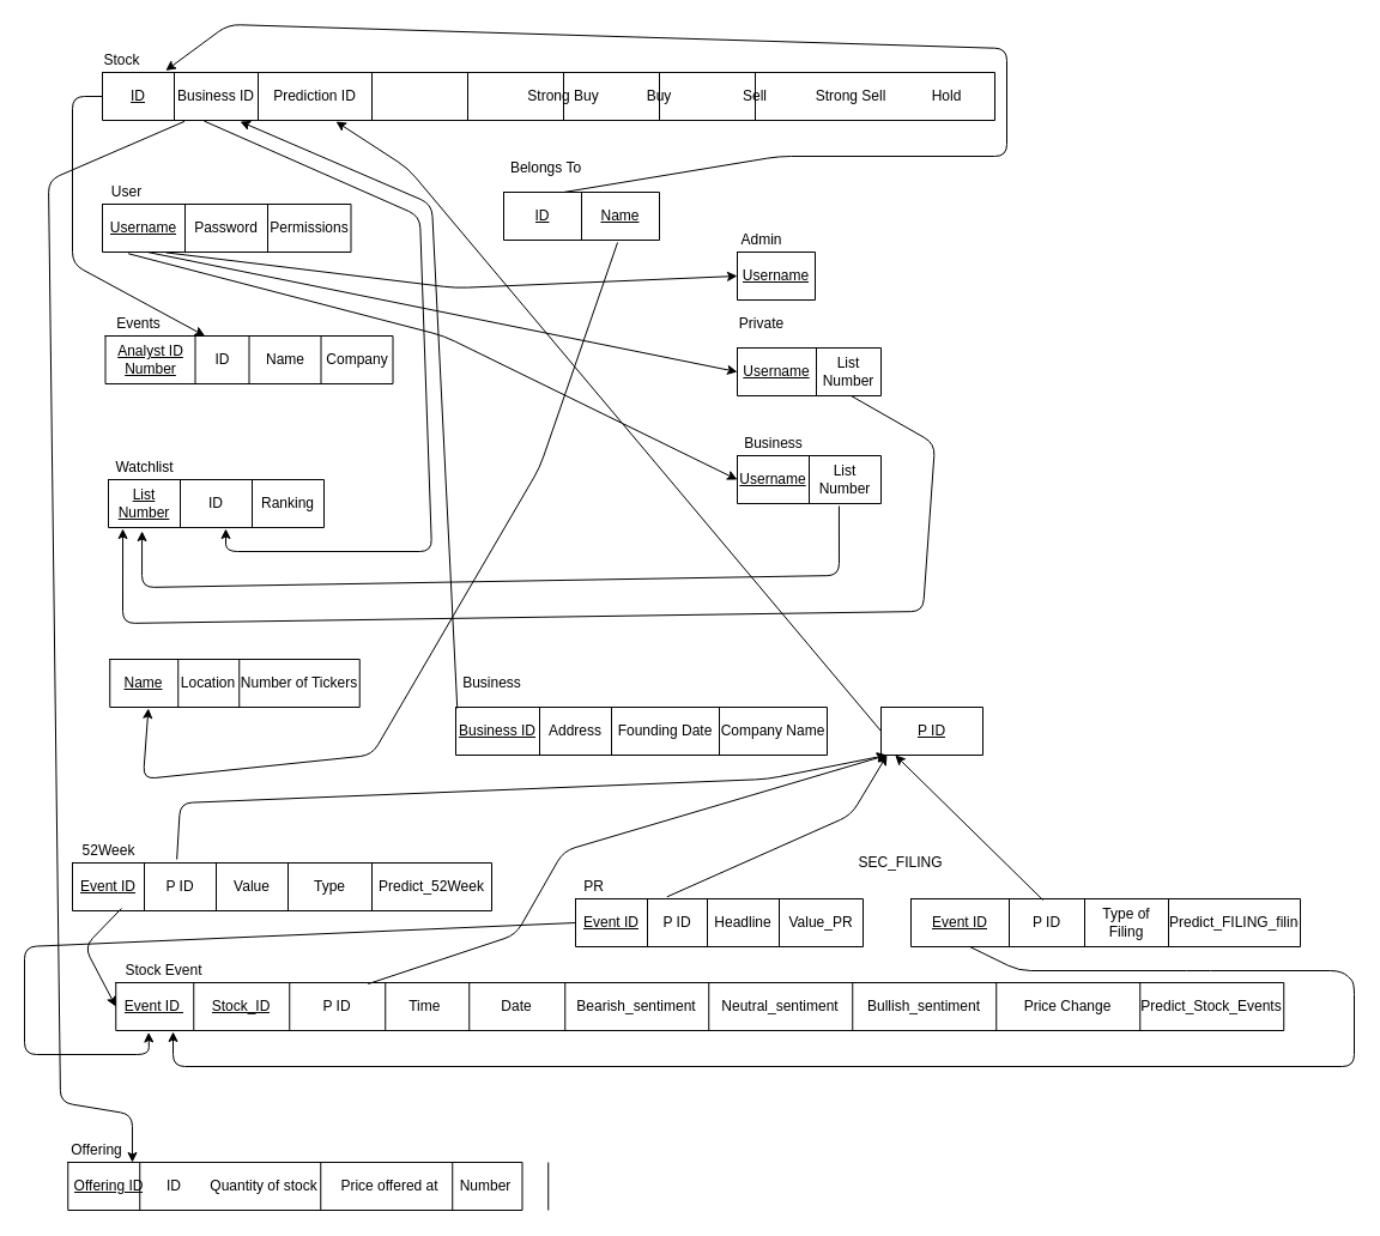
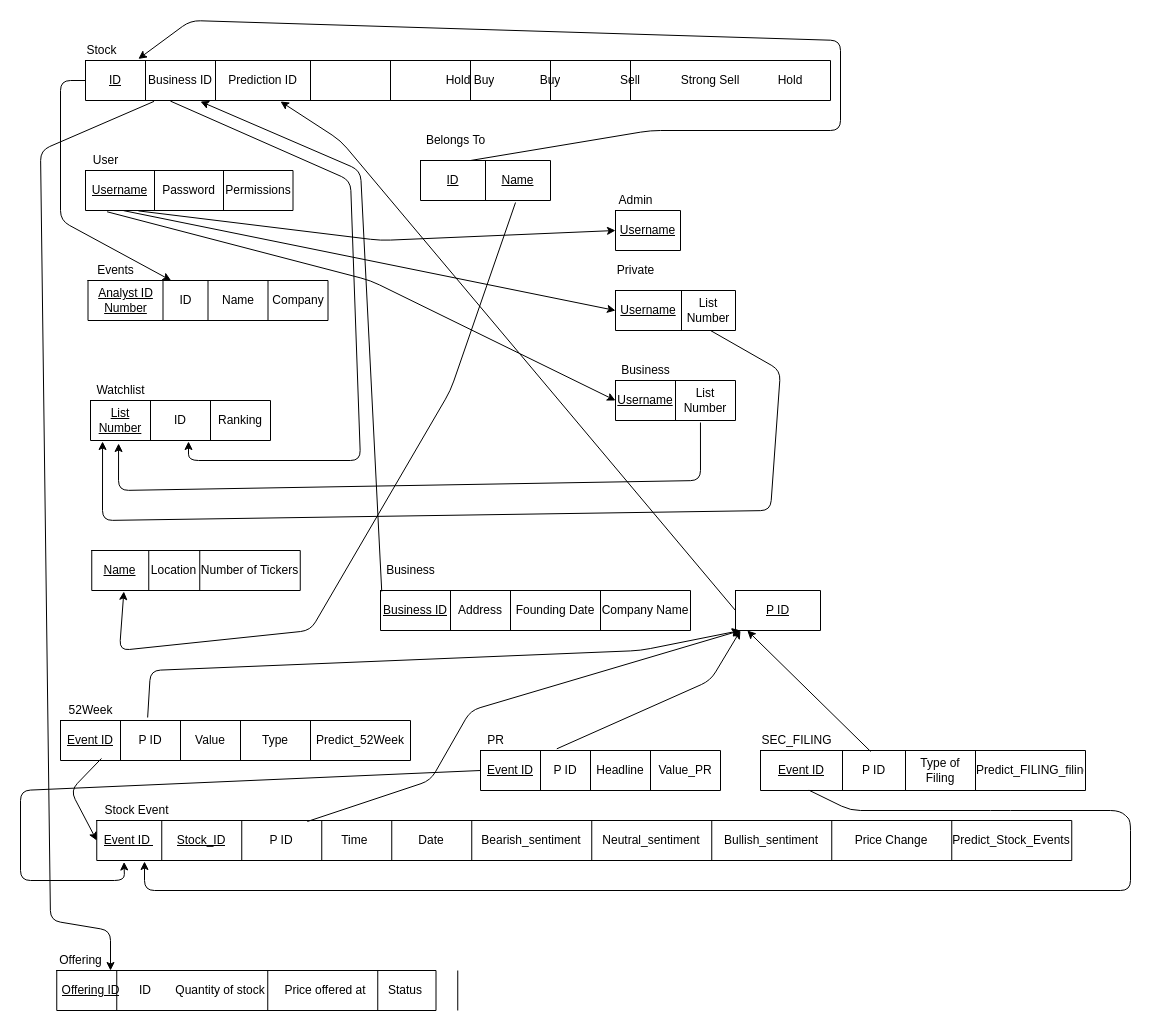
- <mxCell id="10" value="Strong Buy" style="shape=partialRectangle;html=1;whiteSpace=wrap;connectable=0;fillColor=none;top=0;left=0;bottom=0;right=0;overflow=hidden;" vertex="1" parent="6"><mxGeometry x="345" width="80" height="40" as="geometry" /></mxCell>
+ <mxCell id="10" value="Hold Buy" style="shape=partialRectangle;html=1;whiteSpace=wrap;connectable=0;fillColor=none;top=0;left=0;bottom=0;right=0;overflow=hidden;" vertex="1" parent="6"><mxGeometry x="345" width="80" height="40" as="geometry" /></mxCell>
- <mxCell id="34" value="SEC_FILING" style="text;html=1;align=center;verticalAlign=middle;resizable=0;points=[];autosize=1;strokeColor=none;" parent="1" vertex="1"><mxGeometry x="706.25" y="710" width="90" height="20" as="geometry" /></mxCell>
+ <mxCell id="34" value="SEC_FILING" style="text;html=1;align=center;verticalAlign=middle;resizable=0;points=[];autosize=1;strokeColor=none;" parent="1" vertex="1"><mxGeometry x="751.25" y="730" width="90" height="20" as="geometry" /></mxCell>
- <mxCell id="86" value="Number" style="shape=partialRectangle;html=1;whiteSpace=wrap;connectable=0;fillColor=none;top=0;left=0;bottom=0;right=0;overflow=hidden;" vertex="1" parent="81"><mxGeometry x="319" width="60" height="40" as="geometry"><mxRectangle width="80" height="40" as="alternateBounds" /></mxGeometry></mxCell>
+ <mxCell id="86" value="Status" style="shape=partialRectangle;html=1;whiteSpace=wrap;connectable=0;fillColor=none;top=0;left=0;bottom=0;right=0;overflow=hidden;" vertex="1" parent="81"><mxGeometry x="319" width="60" height="40" as="geometry"><mxRectangle width="80" height="40" as="alternateBounds" /></mxGeometry></mxCell>
